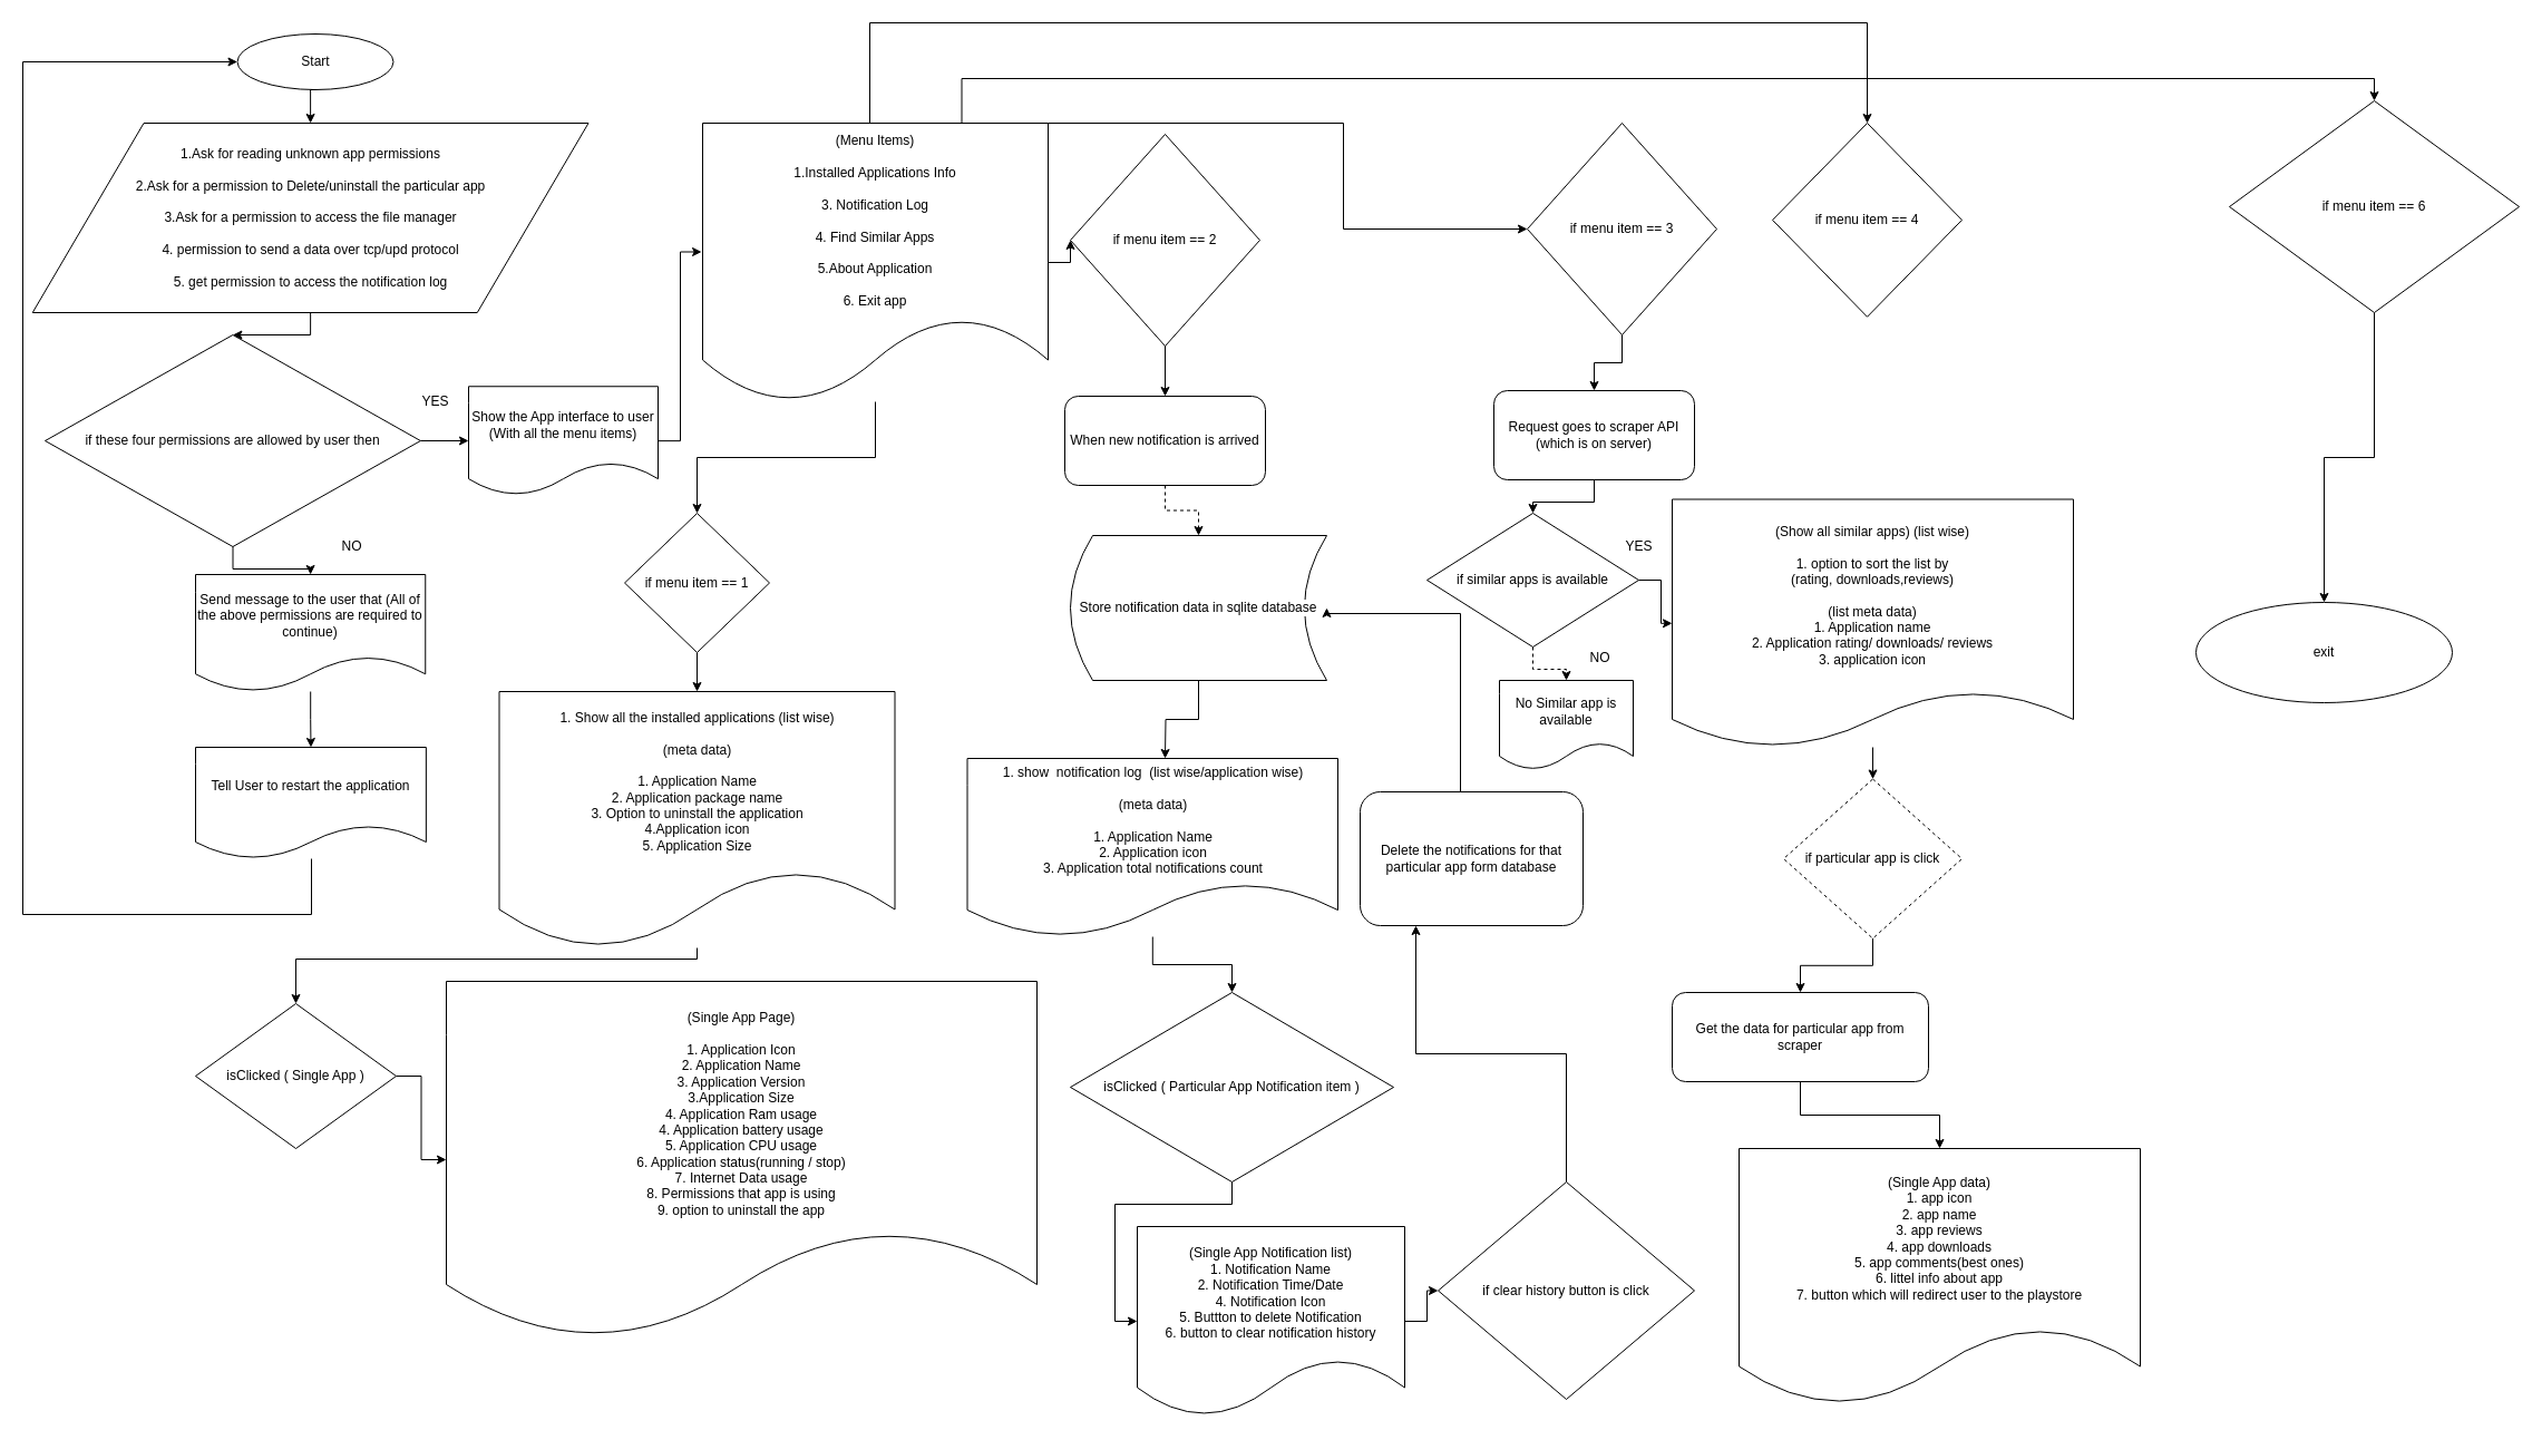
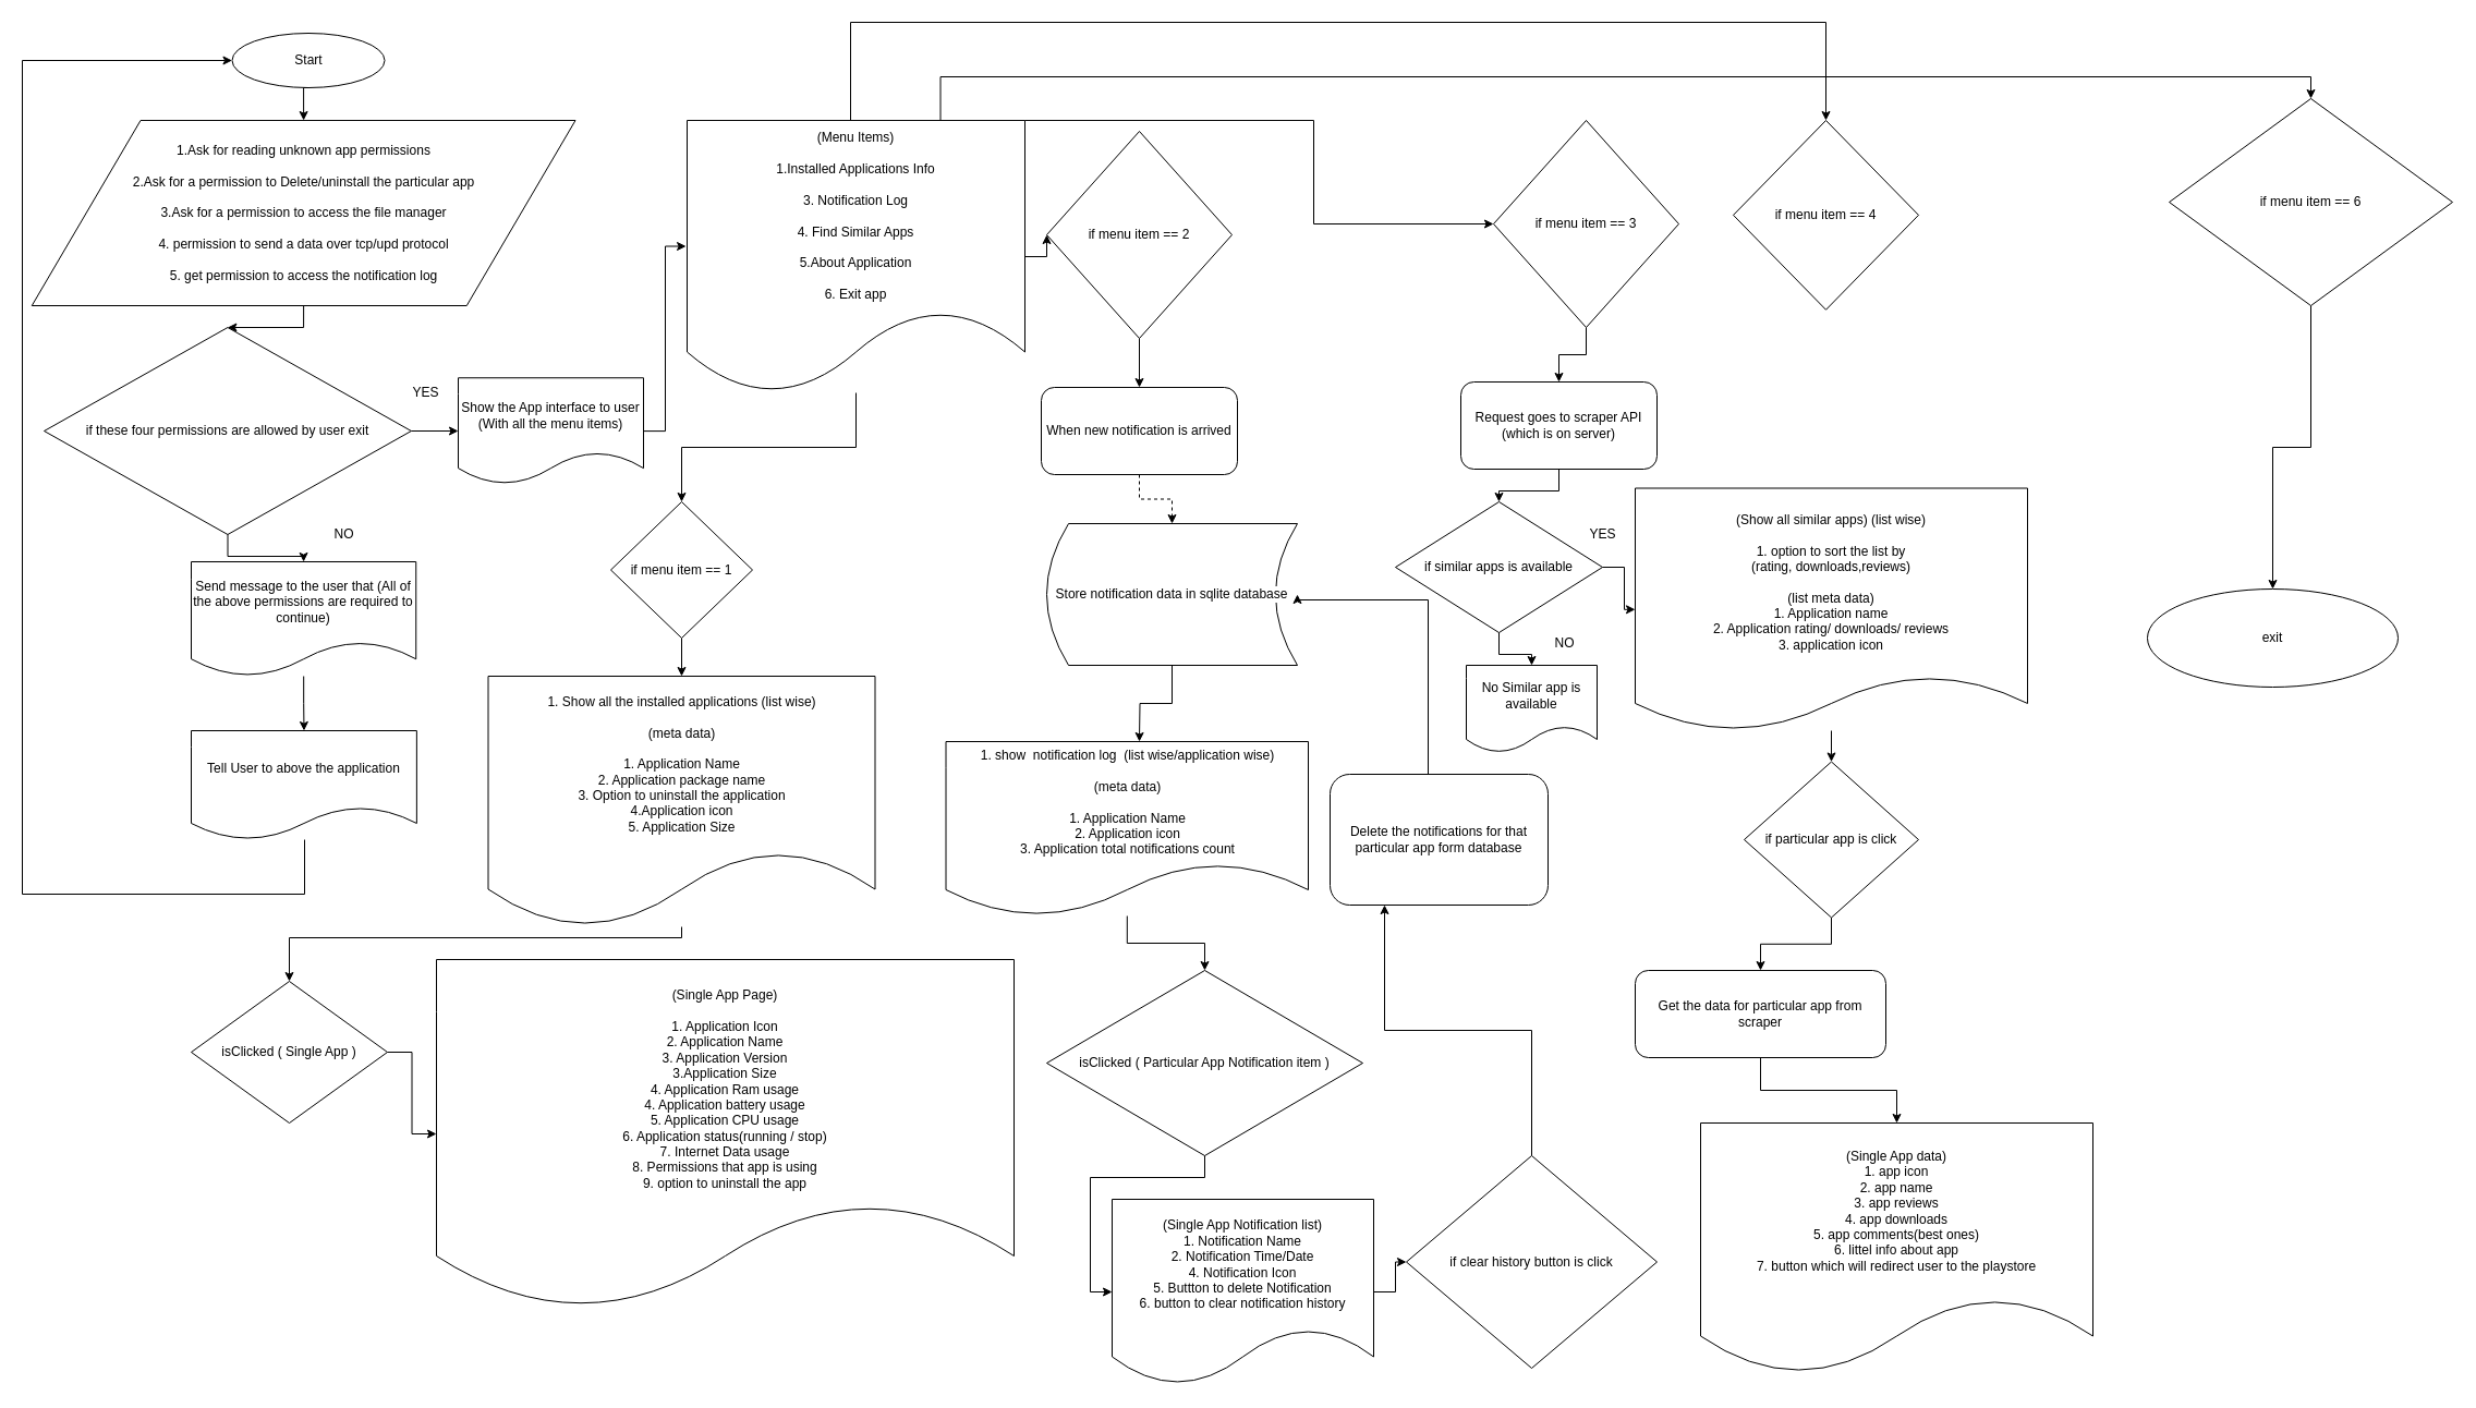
- <mxCell id="63" value="if menu item == 6" style="rhombus;whiteSpace=wrap;html=1;textDirection=ltr;labelBackgroundColor=#FFFFFF;" vertex="1" parent="1"><mxGeometry x="2000" y="90" width="260" height="190" as="geometry" /></mxCell>
+ <mxCell id="63" value="if menu item == 6" style="rhombus;whiteSpace=wrap;html=1;textDirection=ltr;labelBackgroundColor=#FFFFFF;" vertex="1" parent="1"><mxGeometry x="1990" y="90" width="260" height="190" as="geometry" /></mxCell>
- <mxCell id="5" value="if these four permissions are allowed by user then" style="rhombus;whiteSpace=wrap;html=1;textDirection=ltr;labelBackgroundColor=#FFFFFF;" parent="1" vertex="1"><mxGeometry x="40" y="300" width="336.88" height="190" as="geometry" /></mxCell>
+ <mxCell id="5" value="if these four permissions are allowed by user exit" style="rhombus;whiteSpace=wrap;html=1;textDirection=ltr;labelBackgroundColor=#FFFFFF;" parent="1" vertex="1"><mxGeometry x="40" y="300" width="336.88" height="190" as="geometry" /></mxCell>
- <mxCell id="54" value="" style="edgeStyle=orthogonalEdgeStyle;rounded=0;orthogonalLoop=1;jettySize=auto;html=1;textDirection=ltr;labelBackgroundColor=#FFFFFF;dashed=1;" edge="1" parent="1" source="49" target="53"><mxGeometry relative="1" as="geometry" /></mxCell>
+ <mxCell id="54" value="" style="edgeStyle=orthogonalEdgeStyle;rounded=0;orthogonalLoop=1;jettySize=auto;html=1;textDirection=ltr;labelBackgroundColor=#FFFFFF;" edge="1" parent="1" source="49" target="53"><mxGeometry relative="1" as="geometry" /></mxCell>
- <mxCell id="14" value="Tell User to restart the application" style="shape=document;whiteSpace=wrap;html=1;boundedLbl=1;textDirection=ltr;labelBackgroundColor=#FFFFFF;" parent="1" vertex="1"><mxGeometry x="175" y="670" width="206.88" height="100" as="geometry" /></mxCell>
+ <mxCell id="14" value="Tell User to above the application" style="shape=document;whiteSpace=wrap;html=1;boundedLbl=1;textDirection=ltr;labelBackgroundColor=#FFFFFF;" parent="1" vertex="1"><mxGeometry x="175" y="670" width="206.88" height="100" as="geometry" /></mxCell>
- <mxCell id="59" value="if particular app is click" style="rhombus;whiteSpace=wrap;html=1;textDirection=ltr;labelBackgroundColor=#FFFFFF;dashed=1;" vertex="1" parent="1"><mxGeometry x="1600" y="698.5" width="160" height="143" as="geometry" /></mxCell>
+ <mxCell id="59" value="if particular app is click" style="rhombus;whiteSpace=wrap;html=1;textDirection=ltr;labelBackgroundColor=#FFFFFF;" vertex="1" parent="1"><mxGeometry x="1600" y="698.5" width="160" height="143" as="geometry" /></mxCell>
